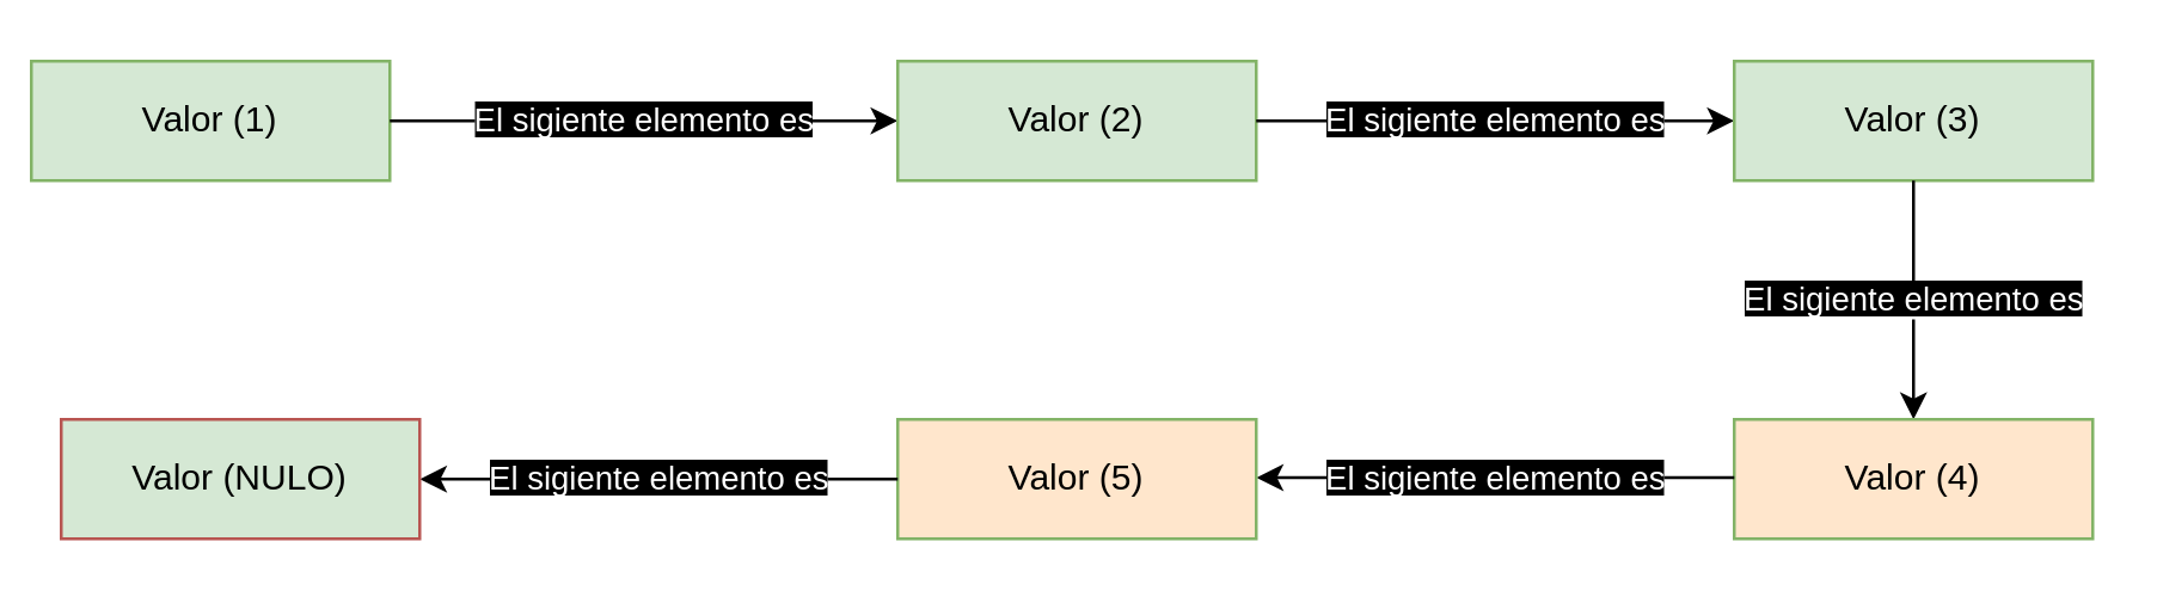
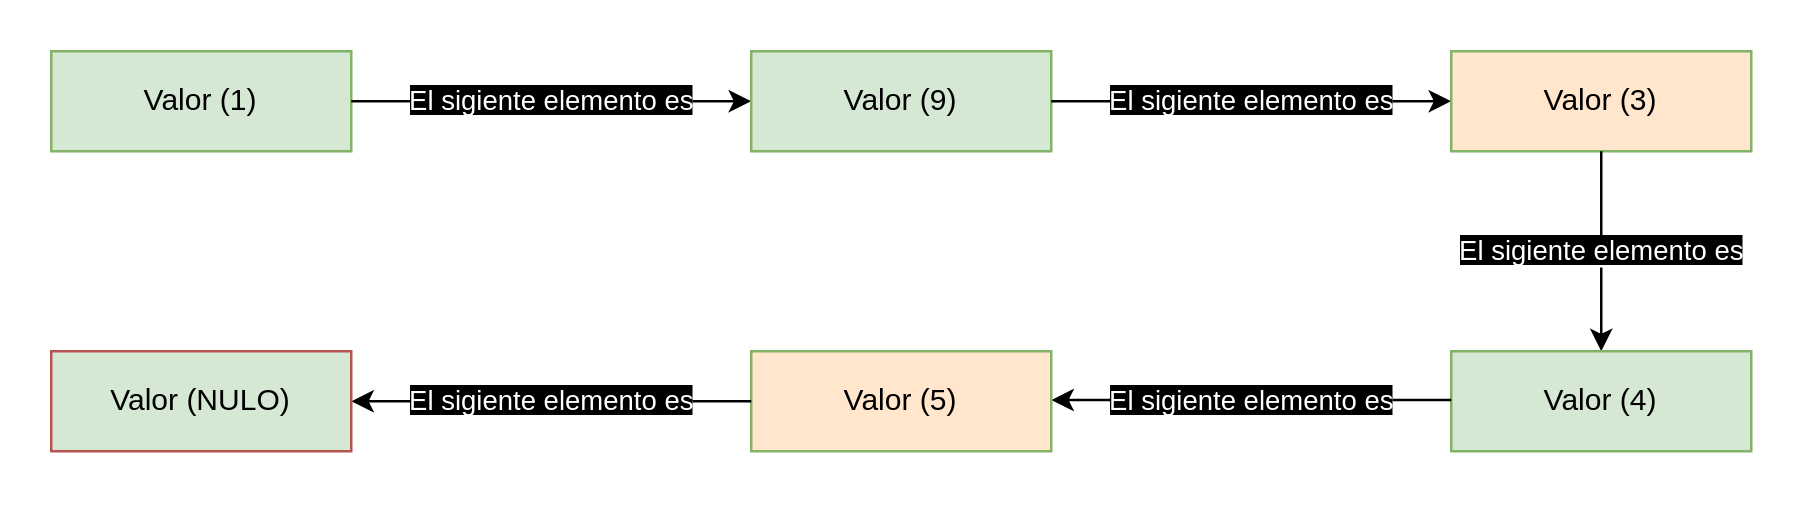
- <mxCell id="2" value="Valor (1)" style="rounded=0;whiteSpace=wrap;html=1;fillColor=#d5e8d4;strokeColor=#82b366;" vertex="1" parent="1"><mxGeometry x="10" y="20" width="120" height="40" as="geometry" /></mxCell>
+ <mxCell id="2" value="Valor (1)" style="rounded=0;whiteSpace=wrap;html=1;fillColor=#d5e8d4;strokeColor=#82b366;" vertex="1" parent="1"><mxGeometry x="20" y="20" width="120" height="40" as="geometry" /></mxCell>
- <mxCell id="4" value="Valor (2)" style="rounded=0;whiteSpace=wrap;html=1;fillColor=#d5e8d4;strokeColor=#82b366;" vertex="1" parent="1"><mxGeometry x="300" y="20" width="120" height="40" as="geometry" /></mxCell>
+ <mxCell id="4" value="Valor (9)" style="rounded=0;whiteSpace=wrap;html=1;fillColor=#d5e8d4;strokeColor=#82b366;" vertex="1" parent="1"><mxGeometry x="300" y="20" width="120" height="40" as="geometry" /></mxCell>
- <mxCell id="6" value="Valor (3)" style="rounded=0;whiteSpace=wrap;html=1;fillColor=#d5e8d4;strokeColor=#82b366;" vertex="1" parent="1"><mxGeometry x="580" y="20" width="120" height="40" as="geometry" /></mxCell>
+ <mxCell id="6" value="Valor (3)" style="rounded=0;whiteSpace=wrap;html=1;fillColor=#ffe6cc;strokeColor=#82b366;" vertex="1" parent="1"><mxGeometry x="580" y="20" width="120" height="40" as="geometry" /></mxCell>
- <mxCell id="8" value="Valor (4)" style="rounded=0;whiteSpace=wrap;html=1;fillColor=#ffe6cc;strokeColor=#82b366;" vertex="1" parent="1"><mxGeometry x="580" y="140" width="120" height="40" as="geometry" /></mxCell>
+ <mxCell id="8" value="Valor (4)" style="rounded=0;whiteSpace=wrap;html=1;fillColor=#d5e8d4;strokeColor=#82b366;" vertex="1" parent="1"><mxGeometry x="580" y="140" width="120" height="40" as="geometry" /></mxCell>
